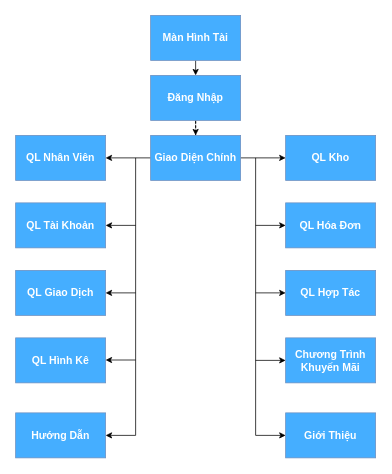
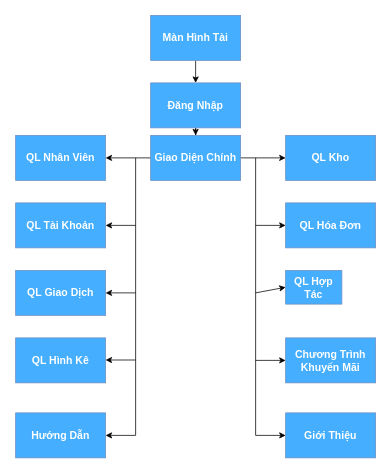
- <mxCell id="5" value="&lt;font color=&quot;#ffffff&quot;&gt;&lt;span style=&quot;font-size: 14px&quot;&gt;&lt;b&gt;Đăng Nhập&lt;/b&gt;&lt;/span&gt;&lt;/font&gt;" style="rounded=0;whiteSpace=wrap;html=1;fillColor=#45AEFF;strokeColor=#6c8ebf;" vertex="1" parent="1"><mxGeometry x="200" y="100" width="120" height="60" as="geometry" /></mxCell>
+ <mxCell id="5" value="&lt;font color=&quot;#ffffff&quot;&gt;&lt;span style=&quot;font-size: 14px&quot;&gt;&lt;b&gt;Đăng Nhập&lt;/b&gt;&lt;/span&gt;&lt;/font&gt;" style="rounded=0;whiteSpace=wrap;html=1;fillColor=#45AEFF;strokeColor=#6c8ebf;" vertex="1" parent="1"><mxGeometry x="200" y="110" width="120" height="60" as="geometry" /></mxCell>
- <mxCell id="16" value="&lt;b&gt;&lt;font style=&quot;font-size: 14px&quot; color=&quot;#ffffff&quot;&gt;QL Hợp Tác&lt;/font&gt;&lt;/b&gt;" style="rounded=0;whiteSpace=wrap;html=1;fillColor=#45AEFF;strokeColor=#6c8ebf;" vertex="1" parent="1"><mxGeometry x="380" y="360" width="120" height="60" as="geometry" /></mxCell>
+ <mxCell id="16" value="&lt;b&gt;&lt;font style=&quot;font-size: 14px&quot; color=&quot;#ffffff&quot;&gt;QL Hợp Tác&lt;/font&gt;&lt;/b&gt;" style="rounded=0;whiteSpace=wrap;html=1;fillColor=#45AEFF;strokeColor=#6c8ebf;" vertex="1" parent="1"><mxGeometry x="380" y="360" width="75" height="45" as="geometry" /></mxCell>
